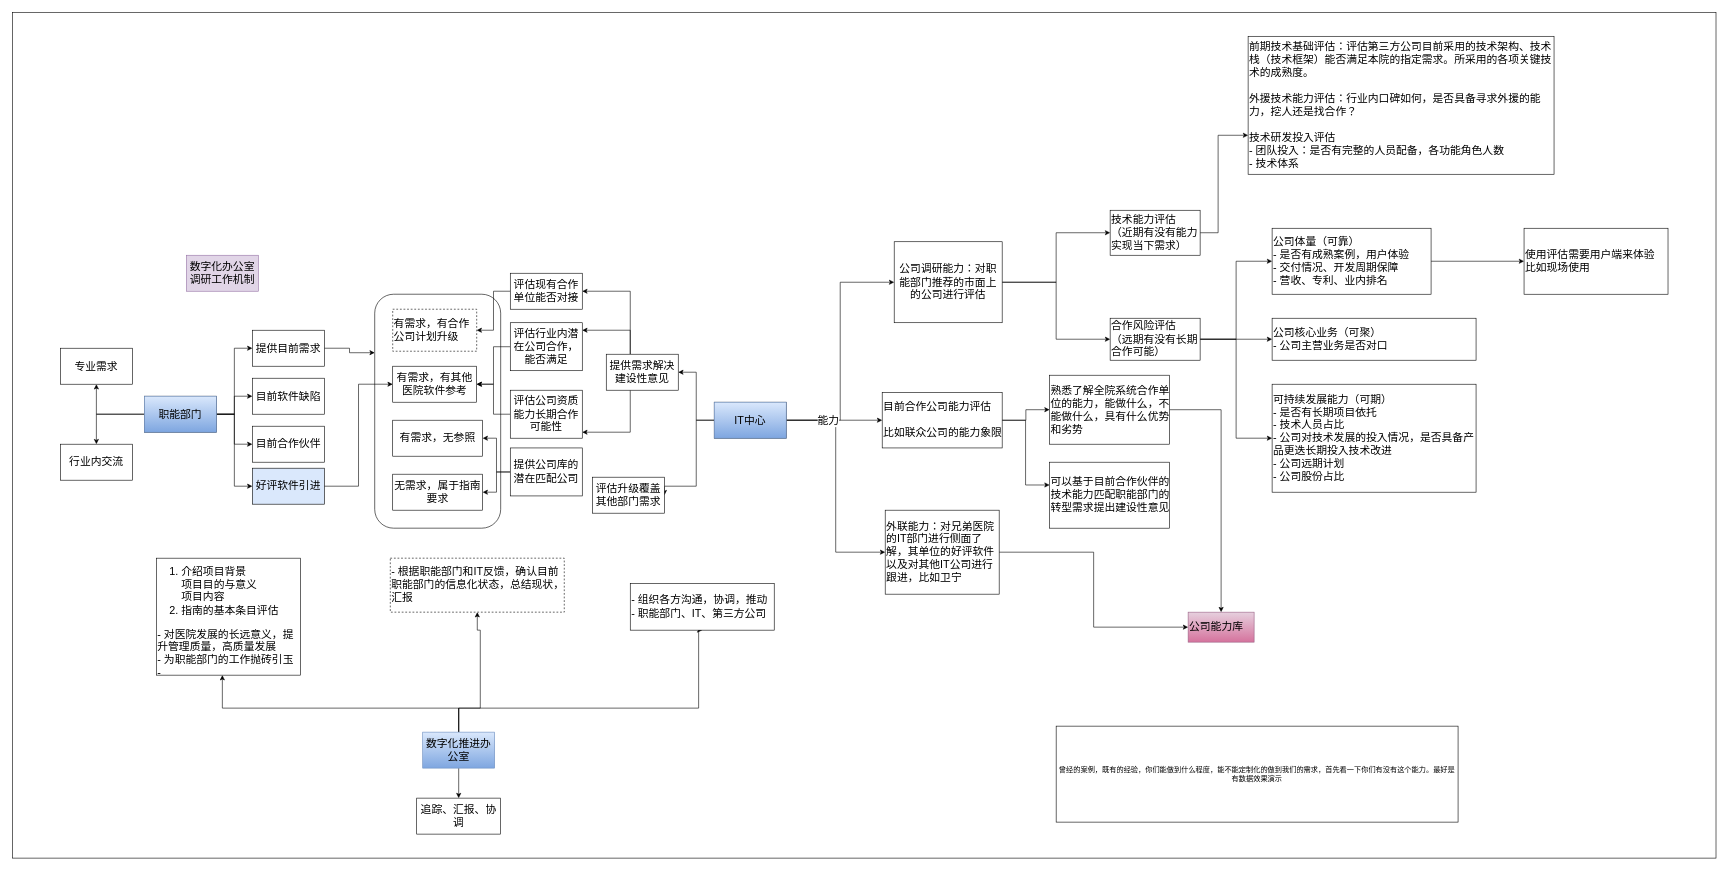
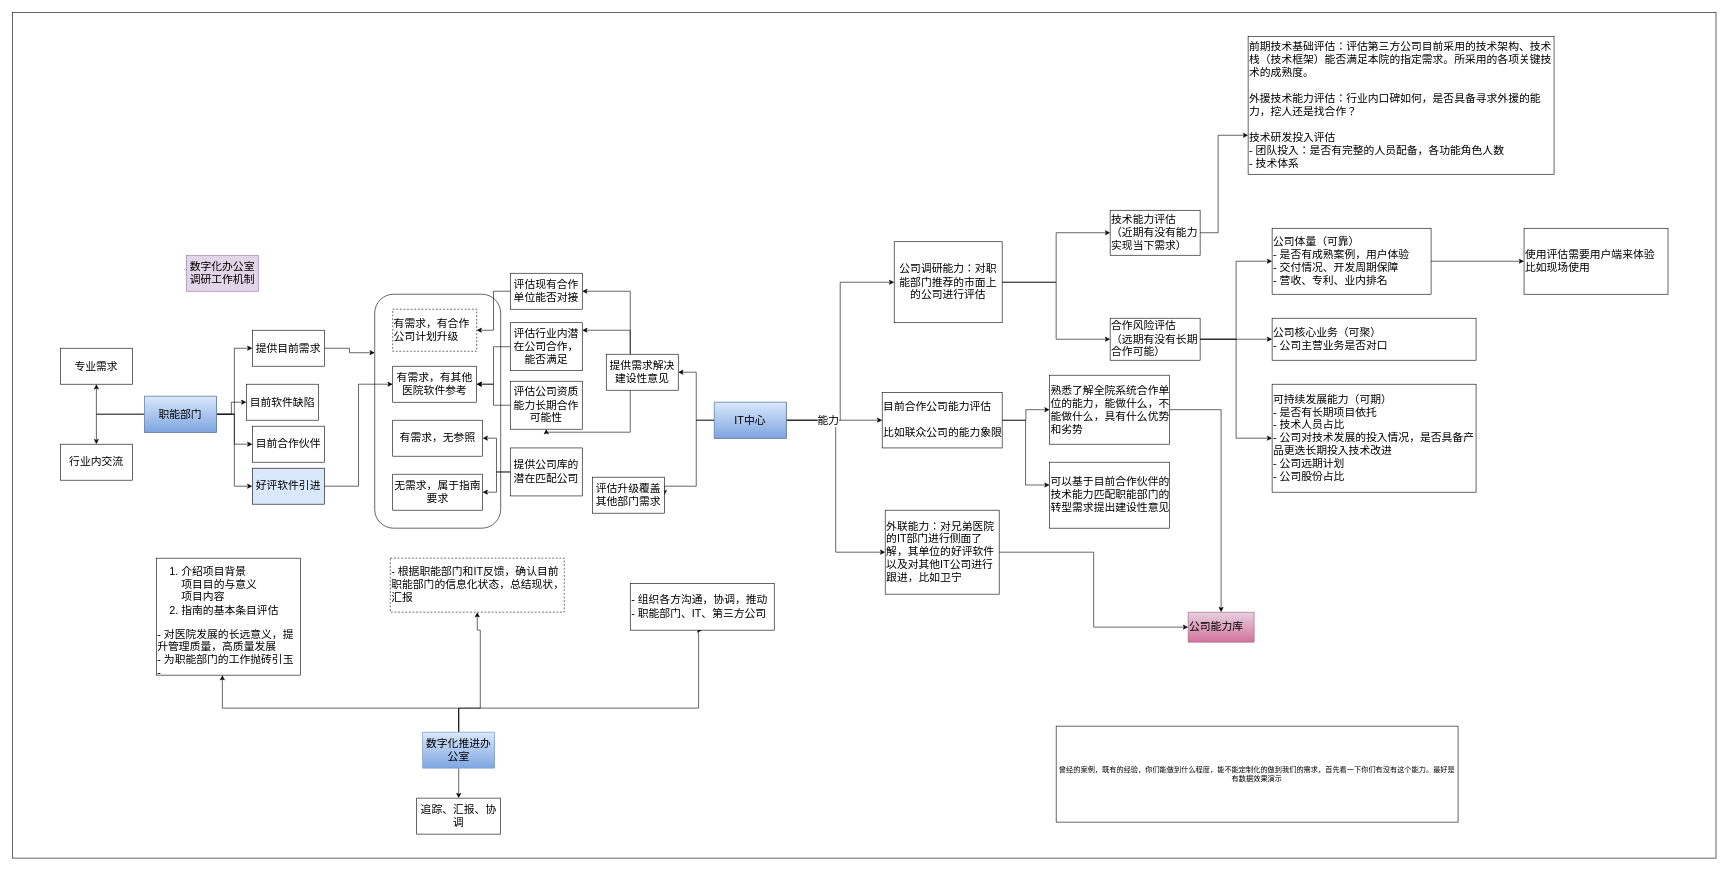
- <mxCell id="11" value="目前软件缺陷" style="rounded=0;whiteSpace=wrap;html=1;fontSize=18;" parent="1" vertex="1"><mxGeometry x="420" y="630" width="120" height="60" as="geometry" /></mxCell>
+ <mxCell id="11" value="目前软件缺陷" style="rounded=0;whiteSpace=wrap;html=1;fontSize=18;" parent="1" vertex="1"><mxGeometry x="410" y="640" width="120" height="60" as="geometry" /></mxCell>
- <mxCell id="41" value="评估公司资质能力长期合作可能性" style="rounded=0;whiteSpace=wrap;html=1;fontSize=18;" parent="1" vertex="1"><mxGeometry x="850" y="650" width="120" height="80" as="geometry" /></mxCell>
+ <mxCell id="41" value="评估公司资质能力长期合作可能性" style="rounded=0;whiteSpace=wrap;html=1;fontSize=18;" parent="1" vertex="1"><mxGeometry x="850" y="635" width="120" height="80" as="geometry" /></mxCell>
